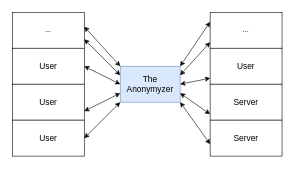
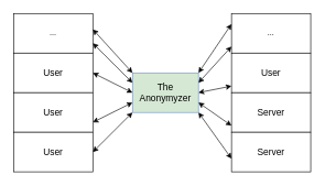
- <mxCell id="6" value="&lt;font style=&quot;font-size: 14px;&quot;&gt;The Anonymyzer&lt;/font&gt;" style="rounded=0;whiteSpace=wrap;html=1;fillColor=#dae8fc;strokeColor=#6c8ebf;" vertex="1" parent="1"><mxGeometry x="200" y="110" width="100" height="60" as="geometry" /></mxCell>
+ <mxCell id="6" value="&lt;font style=&quot;font-size: 14px;&quot;&gt;The Anonymyzer&lt;/font&gt;" style="rounded=0;whiteSpace=wrap;html=1;fillColor=#d5e8d4;strokeColor=#6c8ebf;" vertex="1" parent="1"><mxGeometry x="200" y="110" width="100" height="60" as="geometry" /></mxCell>
